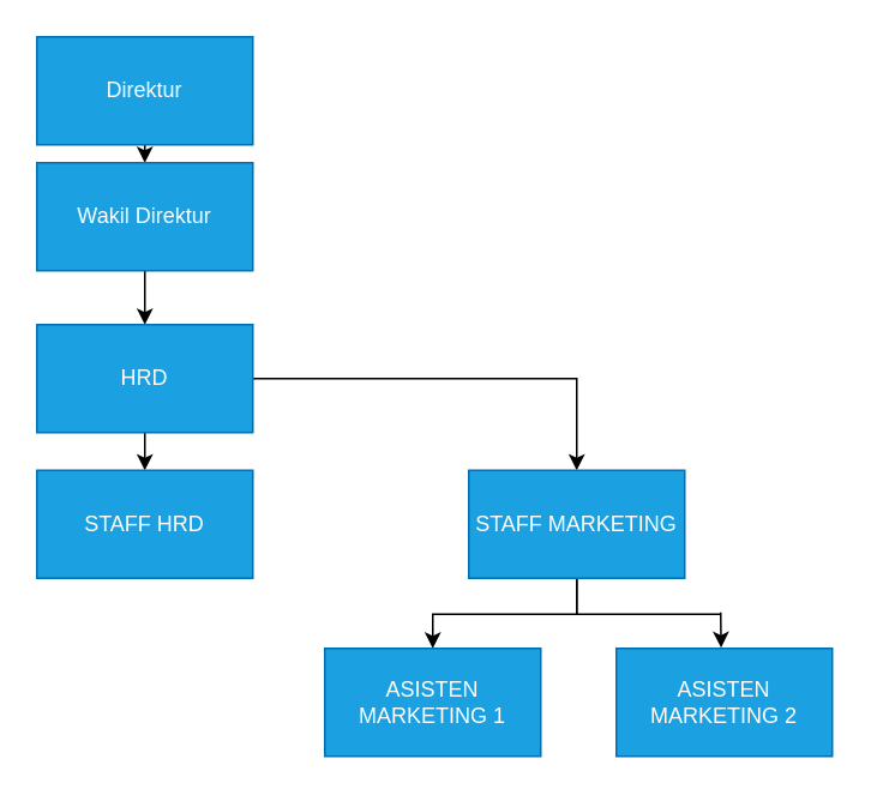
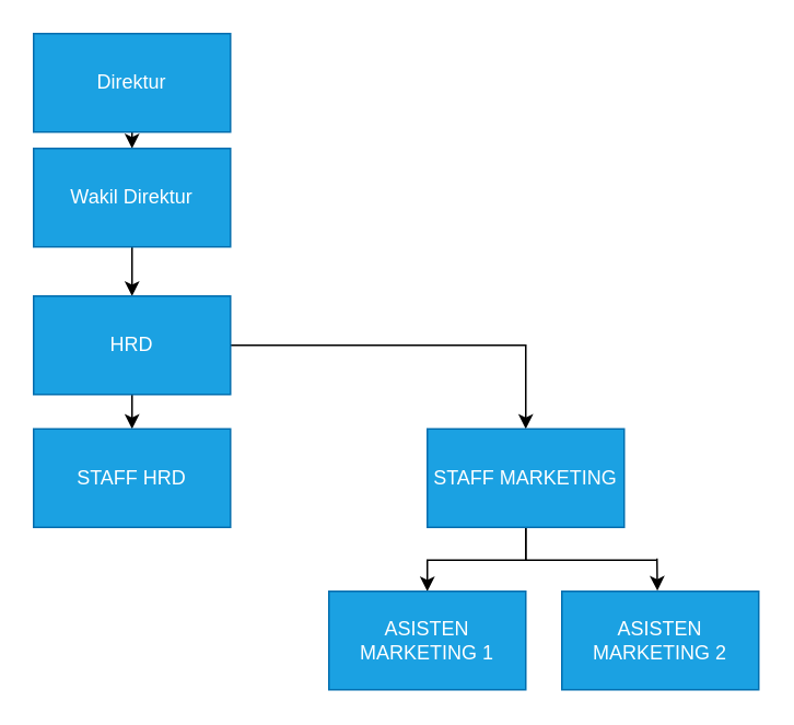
- <mxCell id="13" value="ASISTEN MARKETING 1" style="rounded=0;whiteSpace=wrap;html=1;fillColor=#1ba1e2;strokeColor=#006EAF;fontColor=#ffffff;" vertex="1" parent="1"><mxGeometry x="180" y="360" width="120" height="60" as="geometry" /></mxCell>
+ <mxCell id="13" value="ASISTEN MARKETING 1" style="rounded=0;whiteSpace=wrap;html=1;fillColor=#1ba1e2;strokeColor=#006EAF;fontColor=#ffffff;" vertex="1" parent="1"><mxGeometry x="200" y="360" width="120" height="60" as="geometry" /></mxCell>
